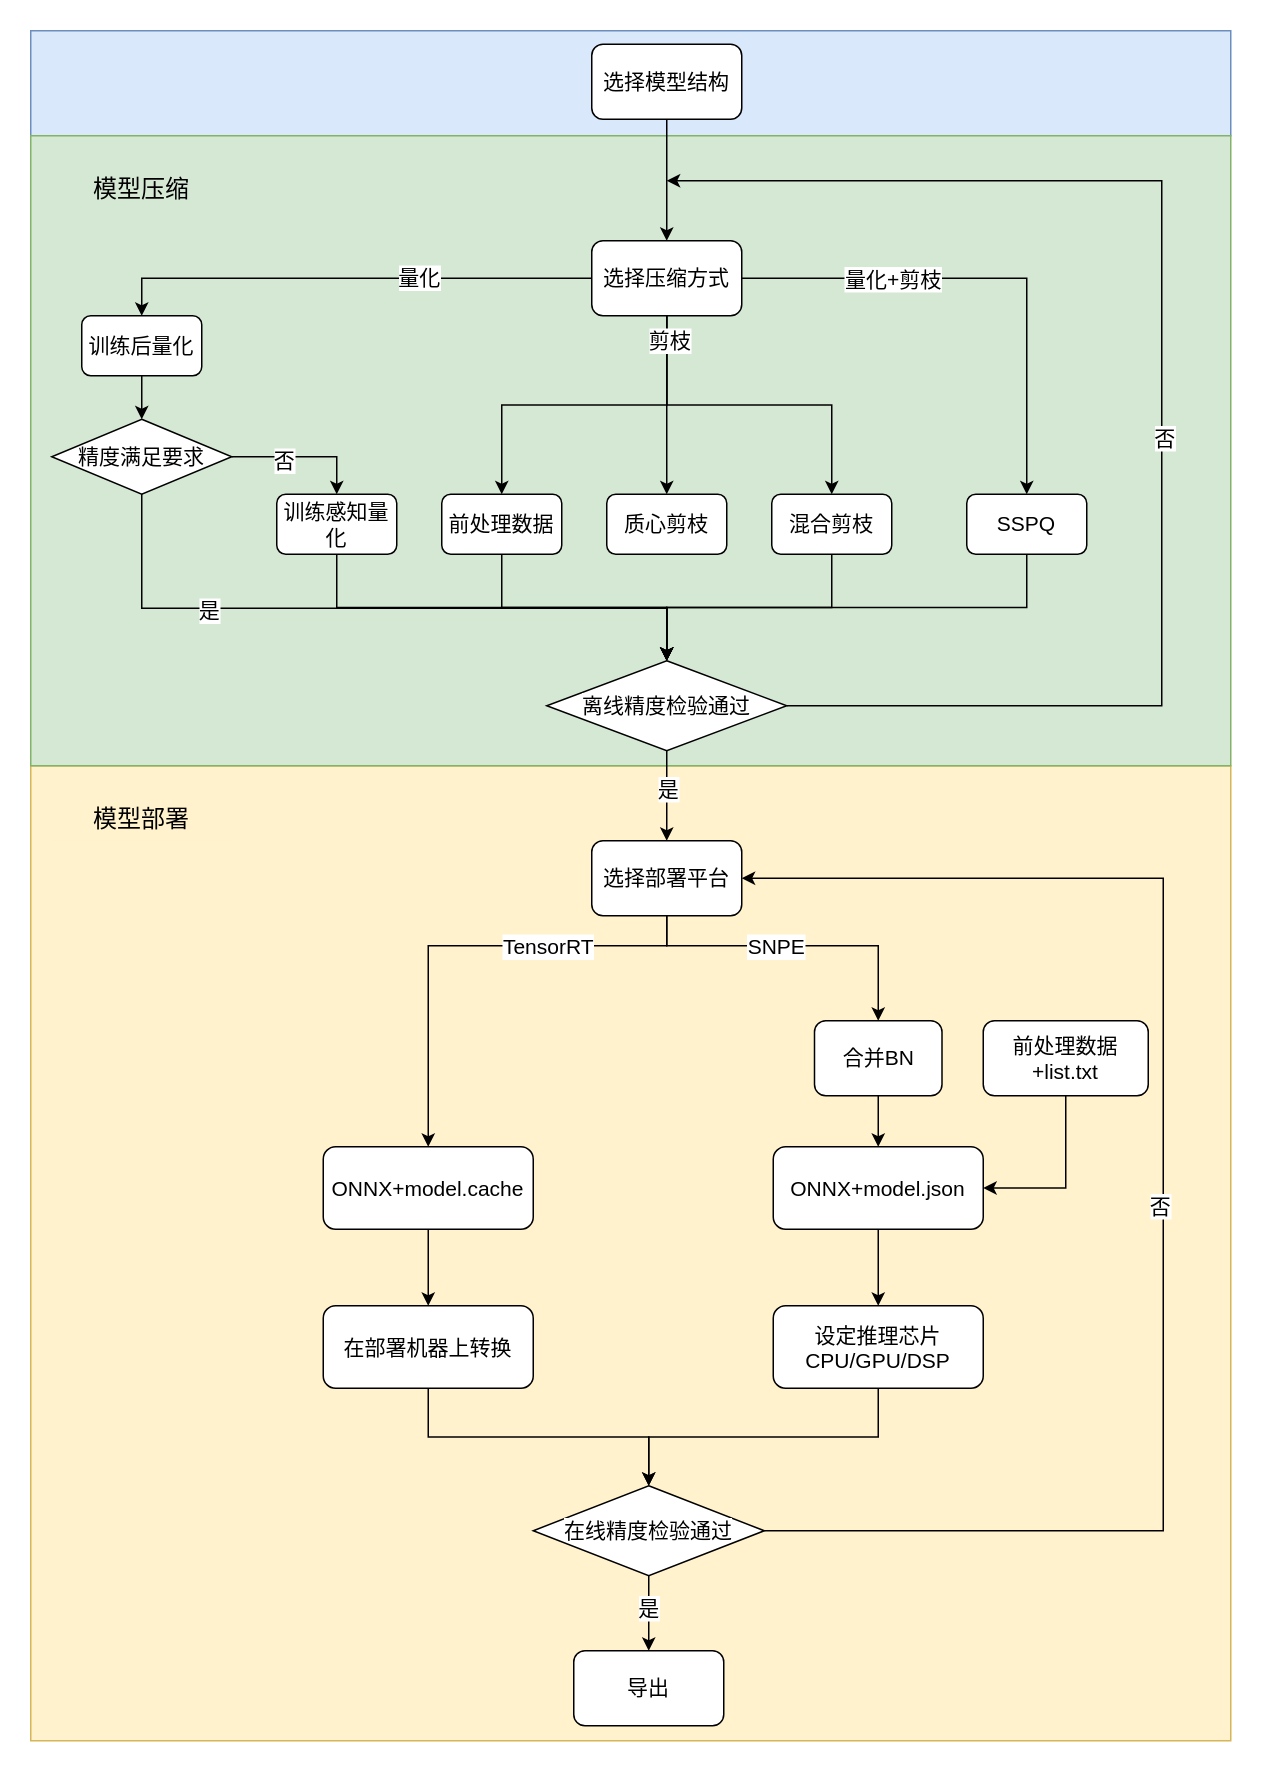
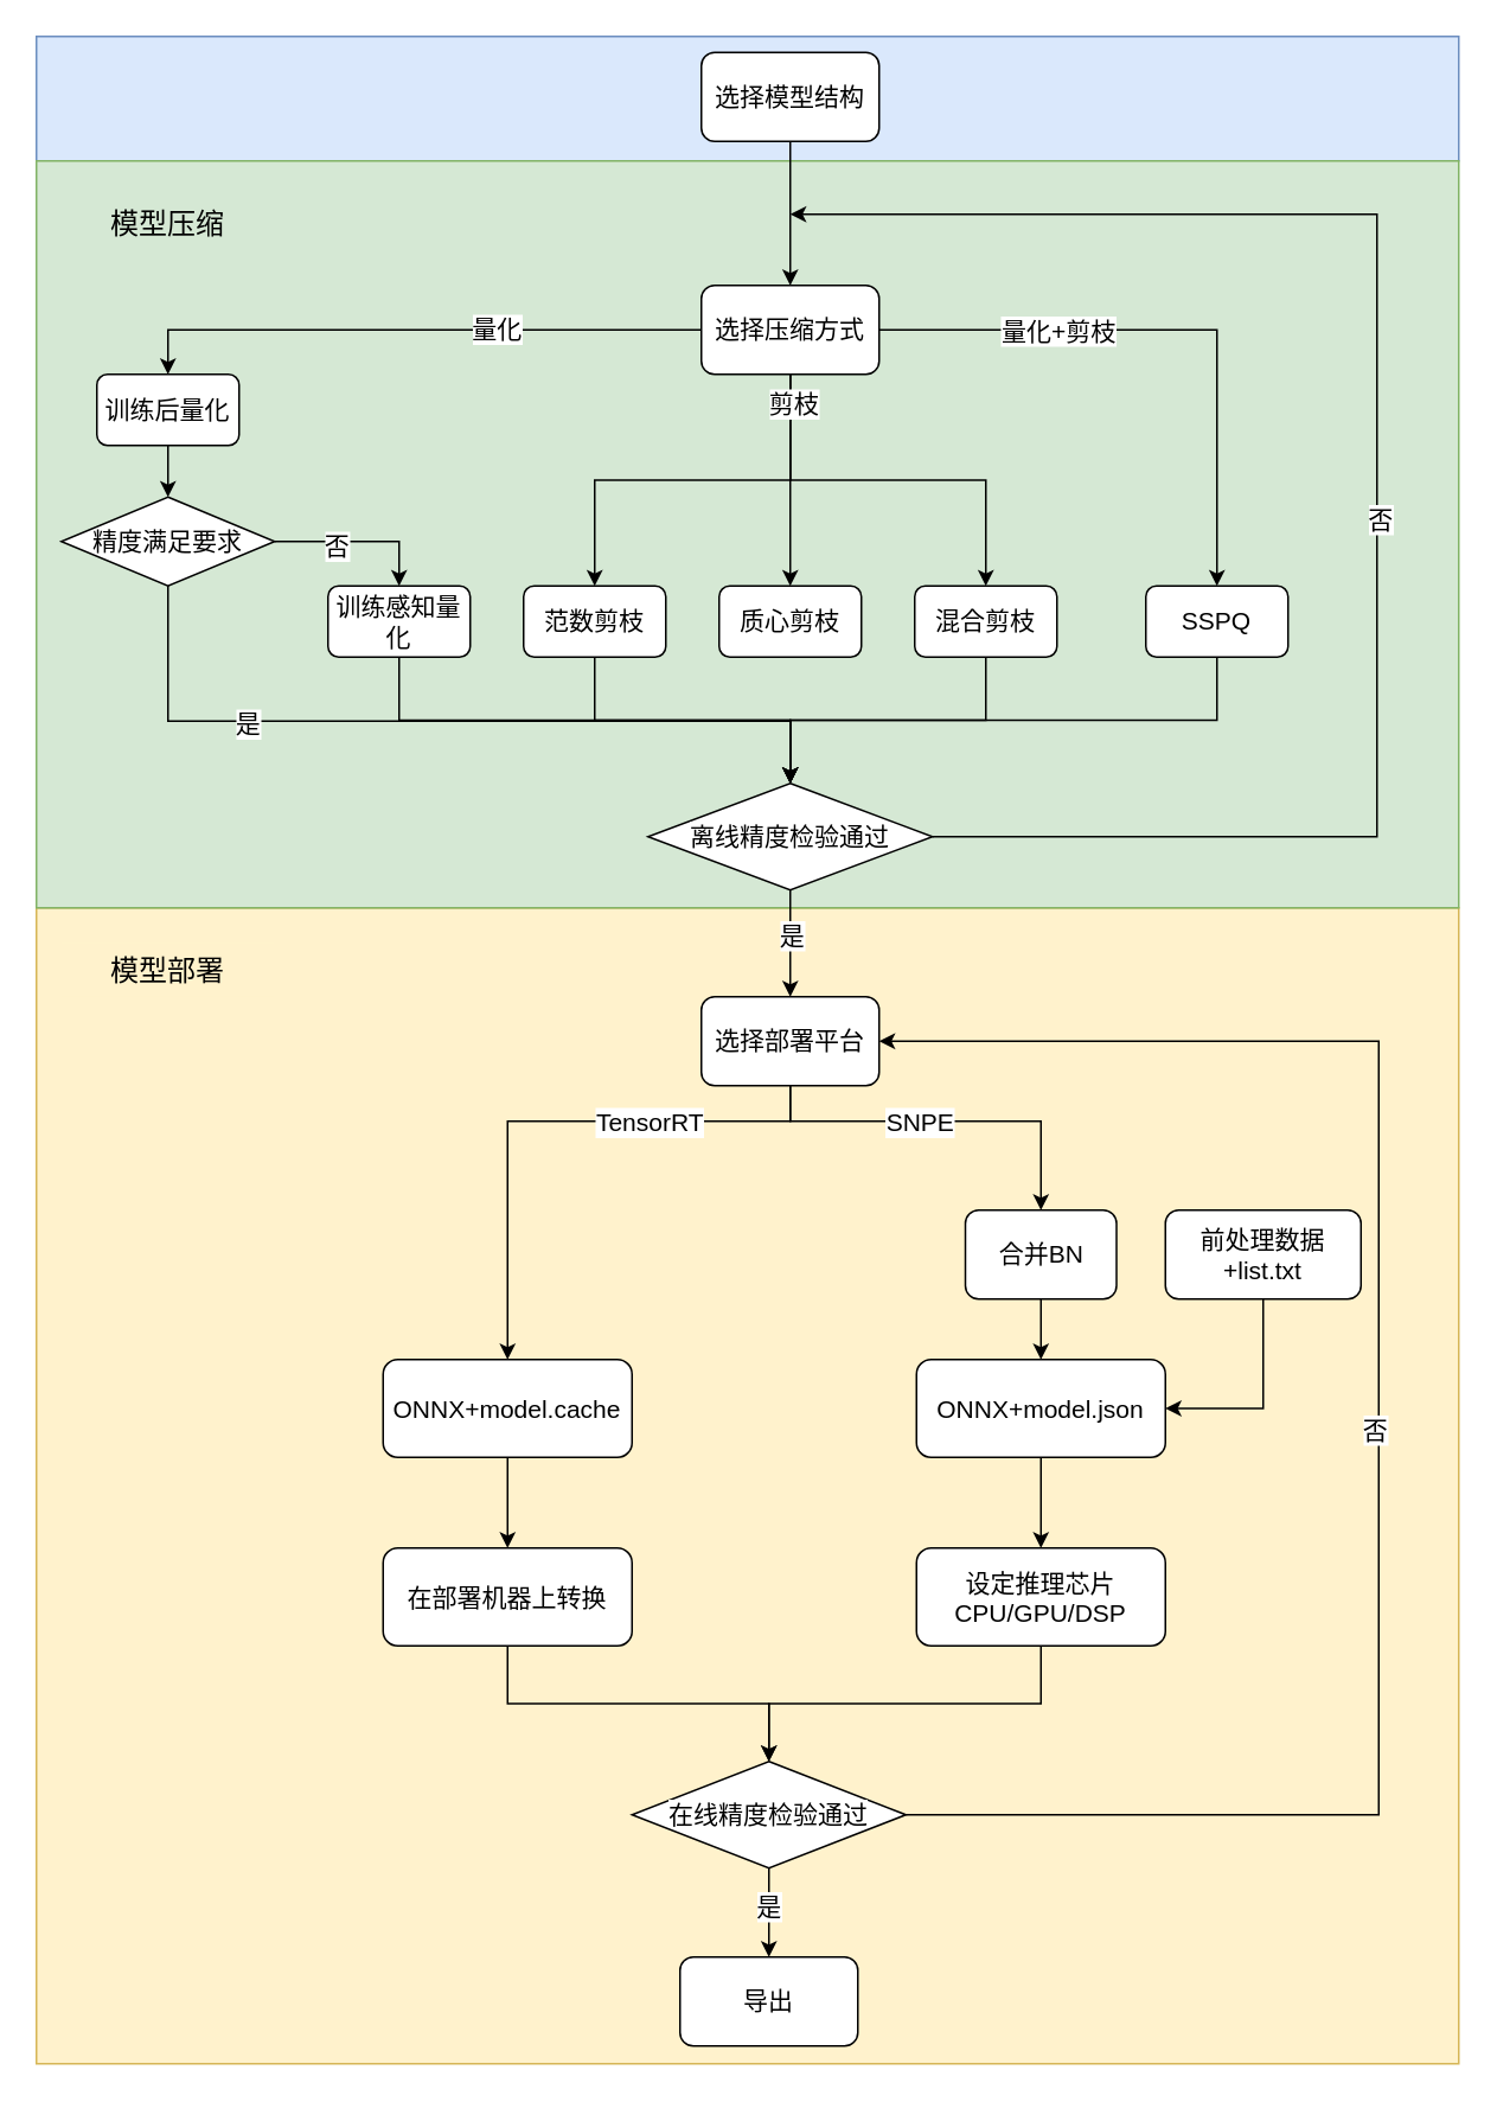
- <mxCell id="21" value="前处理数据" style="rounded=1;whiteSpace=wrap;html=1;fontSize=14;" parent="1" vertex="1"><mxGeometry x="294" y="329" width="80" height="40" as="geometry" /></mxCell>
+ <mxCell id="21" value="范数剪枝" style="rounded=1;whiteSpace=wrap;html=1;fontSize=14;" parent="1" vertex="1"><mxGeometry x="294" y="329" width="80" height="40" as="geometry" /></mxCell>
